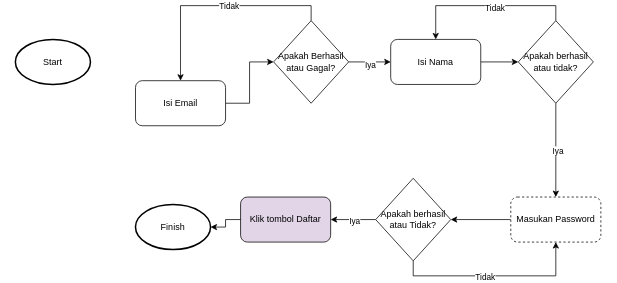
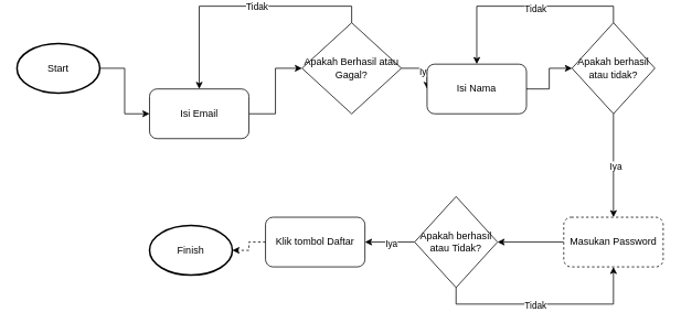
- <mxCell id="10" value="Apakah Berhasil atau Gagal?" style="rhombus;whiteSpace=wrap;html=1;" vertex="1" parent="1"><mxGeometry x="364" y="20" width="100" height="110" as="geometry" /></mxCell>
+ <mxCell id="10" value="Apakah Berhasil atau Gagal?" style="rhombus;whiteSpace=wrap;html=1;" vertex="1" parent="1"><mxGeometry x="364" y="20" width="120" height="110" as="geometry" /></mxCell>
- <mxCell id="12" value="Isi Nama" style="rounded=1;whiteSpace=wrap;html=1;" vertex="1" parent="1"><mxGeometry x="520" y="45" width="120" height="60" as="geometry" /></mxCell>
+ <mxCell id="12" value="Isi Nama" style="rounded=1;whiteSpace=wrap;html=1;" vertex="1" parent="1"><mxGeometry x="515" y="70" width="120" height="60" as="geometry" /></mxCell>
+ <mxCell id="2" style="edgeStyle=orthogonalEdgeStyle;rounded=0;orthogonalLoop=1;jettySize=auto;html=1;exitX=1;exitY=0.5;exitDx=0;exitDy=0;exitPerimeter=0;entryX=0;entryY=0.5;entryDx=0;entryDy=0;" edge="1" parent="1" source="3" target="5"><mxGeometry relative="1" as="geometry" /></mxCell>
- <mxCell id="25" value="Klik tombol Daftar" style="rounded=1;whiteSpace=wrap;html=1;fillColor=#e1d5e7;" vertex="1" parent="1"><mxGeometry x="320" y="255" width="120" height="60" as="geometry" /></mxCell>
+ <mxCell id="25" value="Klik tombol Daftar" style="rounded=1;whiteSpace=wrap;html=1;" vertex="1" parent="1"><mxGeometry x="320" y="255" width="120" height="60" as="geometry" /></mxCell>
- <mxCell id="27" style="edgeStyle=orthogonalEdgeStyle;rounded=0;orthogonalLoop=1;jettySize=auto;html=1;exitX=0;exitY=0.5;exitDx=0;exitDy=0;entryX=1;entryY=0.5;entryDx=0;entryDy=0;entryPerimeter=0;" edge="1" parent="1" source="25" target="26"><mxGeometry relative="1" as="geometry" /></mxCell>
+ <mxCell id="27" style="edgeStyle=orthogonalEdgeStyle;rounded=0;orthogonalLoop=1;jettySize=auto;html=1;exitX=0;exitY=0.5;exitDx=0;exitDy=0;entryX=1;entryY=0.5;entryDx=0;entryDy=0;entryPerimeter=0;dashed=1;" edge="1" parent="1" source="25" target="26"><mxGeometry relative="1" as="geometry" /></mxCell>
